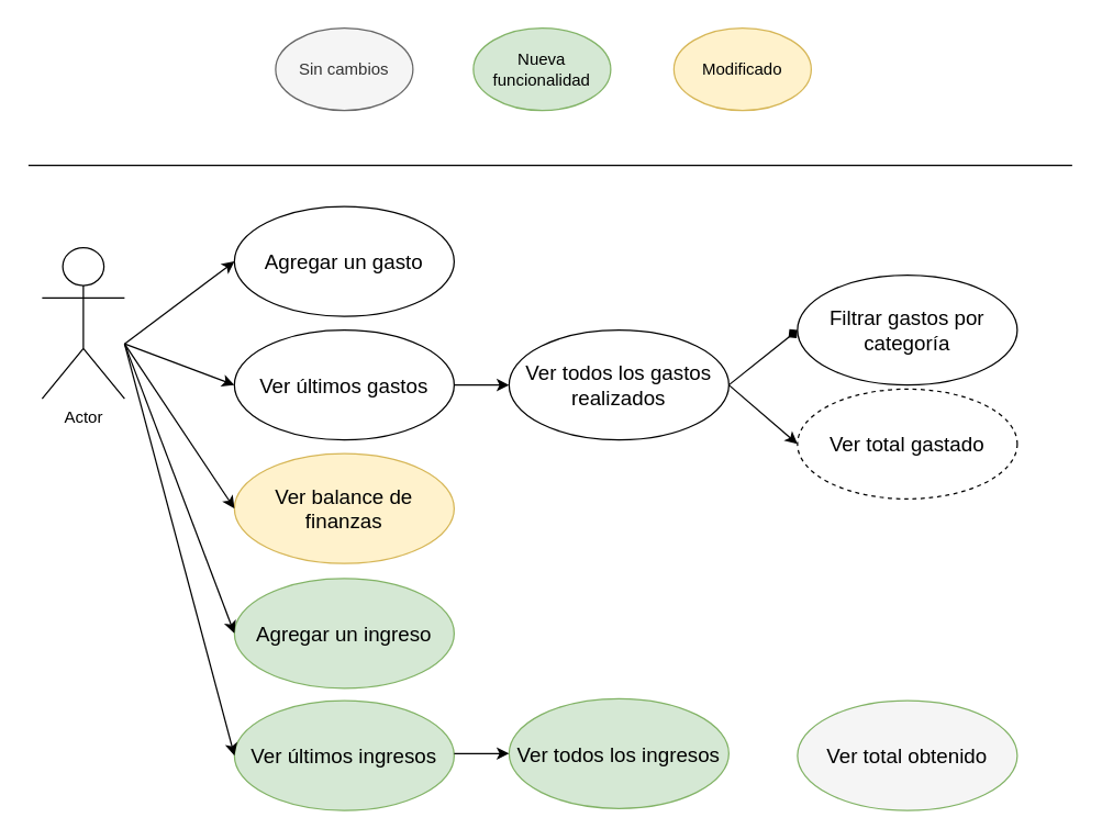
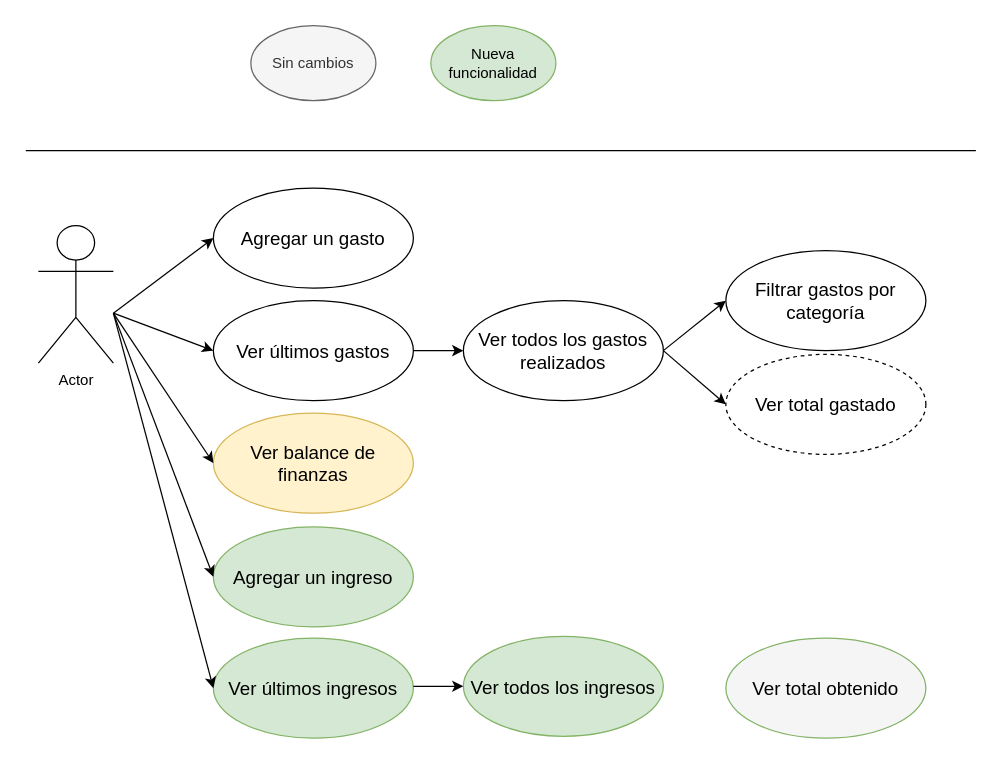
- <mxCell id="7" value="Modificado&lt;br&gt;" style="ellipse;whiteSpace=wrap;html=1;fillColor=#fff2cc;strokeColor=#d6b656;" parent="1" vertex="1"><mxGeometry x="490" y="20" width="100" height="60" as="geometry" /></mxCell>
- <mxCell id="12" value="" style="endArrow=diamond;html=1;entryX=0;entryY=0.5;entryDx=0;entryDy=0;exitX=1;exitY=0.5;exitDx=0;exitDy=0;" parent="1" source="4" target="3" edge="1"><mxGeometry width="50" height="50" relative="1" as="geometry"><mxPoint x="530" y="380" as="sourcePoint" /><mxPoint x="580" y="330" as="targetPoint" /></mxGeometry></mxCell>
+ <mxCell id="12" value="" style="endArrow=classic;html=1;entryX=0;entryY=0.5;entryDx=0;entryDy=0;exitX=1;exitY=0.5;exitDx=0;exitDy=0;" parent="1" source="4" target="3" edge="1"><mxGeometry width="50" height="50" relative="1" as="geometry"><mxPoint x="530" y="380" as="sourcePoint" /><mxPoint x="580" y="330" as="targetPoint" /></mxGeometry></mxCell>
